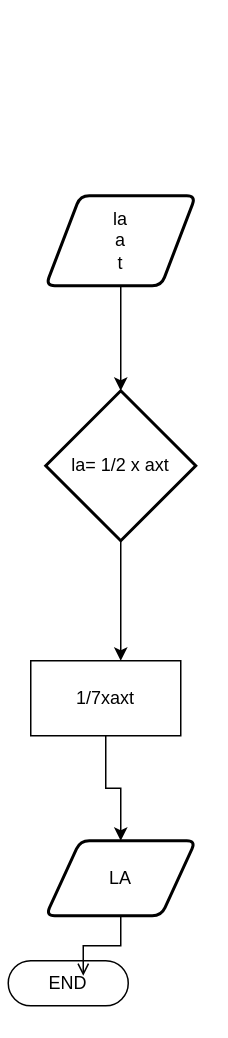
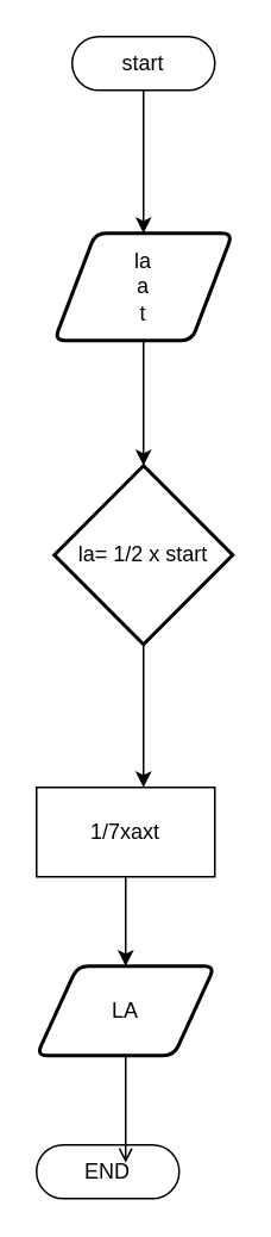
+ <mxCell id="3" value="start" style="html=1;dashed=0;whiteSpace=wrap;shape=mxgraph.dfd.start" vertex="1" parent="1"><mxGeometry x="40" y="20" width="80" height="30" as="geometry" /></mxCell>
+ <mxCell id="2" style="edgeStyle=orthogonalEdgeStyle;rounded=0;orthogonalLoop=1;jettySize=auto;html=1;entryX=0.5;entryY=0;entryDx=0;entryDy=0;" edge="1" parent="1" source="3" target="5"><mxGeometry relative="1" as="geometry" /></mxCell>
- <mxCell id="6" value="la= 1/2 x axt" style="strokeWidth=2;html=1;shape=mxgraph.flowchart.decision;whiteSpace=wrap;" vertex="1" parent="1"><mxGeometry x="30" y="260" width="100" height="100" as="geometry" /></mxCell>
+ <mxCell id="6" value="la= 1/2 x start" style="strokeWidth=2;html=1;shape=mxgraph.flowchart.decision;whiteSpace=wrap;" vertex="1" parent="1"><mxGeometry x="30" y="260" width="100" height="100" as="geometry" /></mxCell>
- <mxCell id="9" value="LA" style="shape=parallelogram;html=1;strokeWidth=2;perimeter=parallelogramPerimeter;whiteSpace=wrap;rounded=1;arcSize=12;size=0.23;" vertex="1" parent="1"><mxGeometry x="30" y="560" width="100" height="50" as="geometry" /></mxCell>
+ <mxCell id="9" value="LA" style="shape=parallelogram;html=1;strokeWidth=2;perimeter=parallelogramPerimeter;whiteSpace=wrap;rounded=1;arcSize=12;size=0.23;" vertex="1" parent="1"><mxGeometry x="20" y="540" width="100" height="50" as="geometry" /></mxCell>
- <mxCell id="10" value="END" style="html=1;dashed=0;whiteSpace=wrap;shape=mxgraph.dfd.start" vertex="1" parent="1"><mxGeometry x="5" y="640" width="80" height="30" as="geometry" /></mxCell>
+ <mxCell id="10" value="END" style="html=1;dashed=0;whiteSpace=wrap;shape=mxgraph.dfd.start" vertex="1" parent="1"><mxGeometry x="20" y="640" width="80" height="30" as="geometry" /></mxCell>
